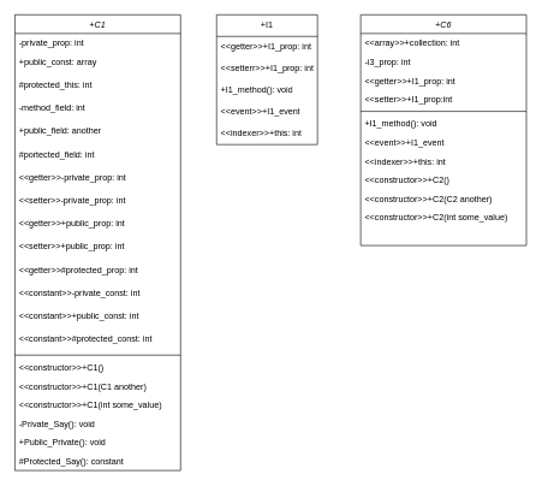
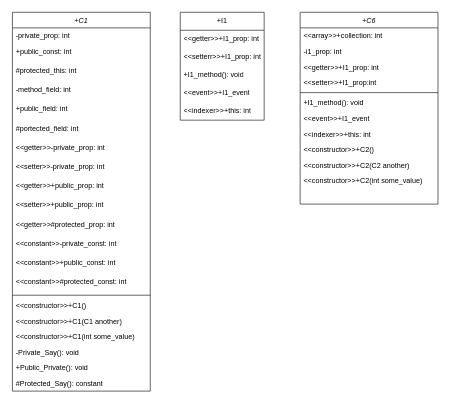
- <mxCell id="4" value="+public_const: array" style="text;align=left;verticalAlign=top;spacingLeft=4;spacingRight=4;overflow=hidden;rotatable=0;points=[[0,0.5],[1,0.5]];portConstraint=eastwest;rounded=0;shadow=0;html=0;" parent="2" vertex="1"><mxGeometry y="52" width="230" height="32" as="geometry" /></mxCell>
+ <mxCell id="4" value="+public_const: int" style="text;align=left;verticalAlign=top;spacingLeft=4;spacingRight=4;overflow=hidden;rotatable=0;points=[[0,0.5],[1,0.5]];portConstraint=eastwest;rounded=0;shadow=0;html=0;" parent="2" vertex="1"><mxGeometry y="52" width="230" height="32" as="geometry" /></mxCell>
- <mxCell id="32" value="-i3_prop: int" style="text;align=left;verticalAlign=top;spacingLeft=4;spacingRight=4;overflow=hidden;rotatable=0;points=[[0,0.5],[1,0.5]];portConstraint=eastwest;rounded=0;shadow=0;html=0;" parent="30" vertex="1"><mxGeometry y="52" width="230" height="26" as="geometry" /></mxCell>
+ <mxCell id="32" value="-i1_prop: int" style="text;align=left;verticalAlign=top;spacingLeft=4;spacingRight=4;overflow=hidden;rotatable=0;points=[[0,0.5],[1,0.5]];portConstraint=eastwest;rounded=0;shadow=0;html=0;" parent="30" vertex="1"><mxGeometry y="52" width="230" height="26" as="geometry" /></mxCell>
- <mxCell id="7" value="+public_field: another&#10;" style="text;align=left;verticalAlign=top;spacingLeft=4;spacingRight=4;overflow=hidden;rotatable=0;points=[[0,0.5],[1,0.5]];portConstraint=eastwest;rounded=0;shadow=0;html=0;" parent="2" vertex="1"><mxGeometry y="148" width="230" height="32" as="geometry" /></mxCell>
+ <mxCell id="7" value="+public_field: int&#10;" style="text;align=left;verticalAlign=top;spacingLeft=4;spacingRight=4;overflow=hidden;rotatable=0;points=[[0,0.5],[1,0.5]];portConstraint=eastwest;rounded=0;shadow=0;html=0;" parent="2" vertex="1"><mxGeometry y="148" width="230" height="32" as="geometry" /></mxCell>
